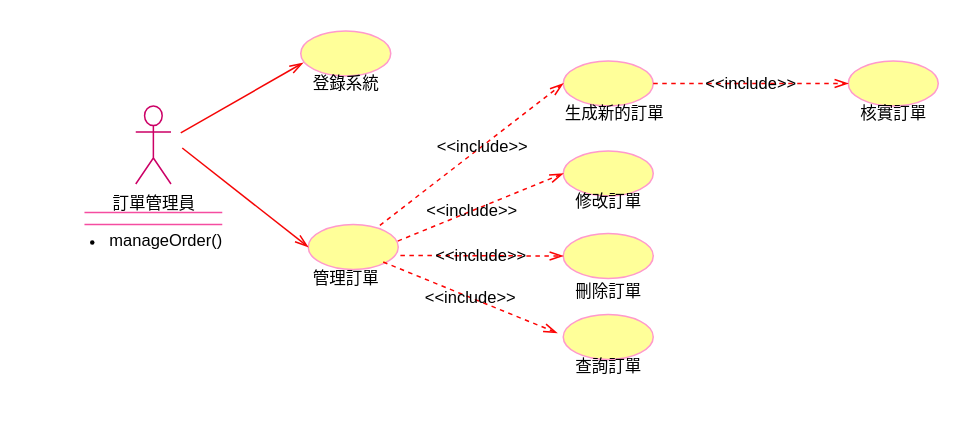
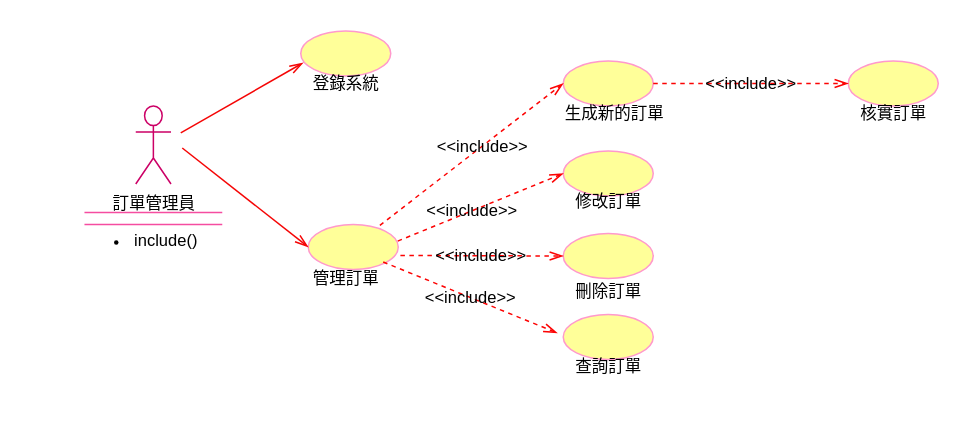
- <mxCell id="25" value="&lt;ul style=&quot;font-size: 11px;&quot;&gt;&lt;li style=&quot;font-size: 11px;&quot;&gt;manageOrder()&lt;/li&gt;&lt;/ul&gt;" style="text;html=1;align=center;verticalAlign=middle;resizable=0;points=[];autosize=1;strokeColor=none;fillColor=none;fontSize=11;" parent="1" vertex="1"><mxGeometry x="20" y="135" width="140" height="50" as="geometry" /></mxCell>
+ <mxCell id="25" value="&lt;ul style=&quot;font-size: 11px;&quot;&gt;&lt;li style=&quot;font-size: 11px;&quot;&gt;include()&lt;/li&gt;&lt;/ul&gt;" style="text;html=1;align=center;verticalAlign=middle;resizable=0;points=[];autosize=1;strokeColor=none;fillColor=none;fontSize=11;" parent="1" vertex="1"><mxGeometry x="20" y="135" width="140" height="50" as="geometry" /></mxCell>
